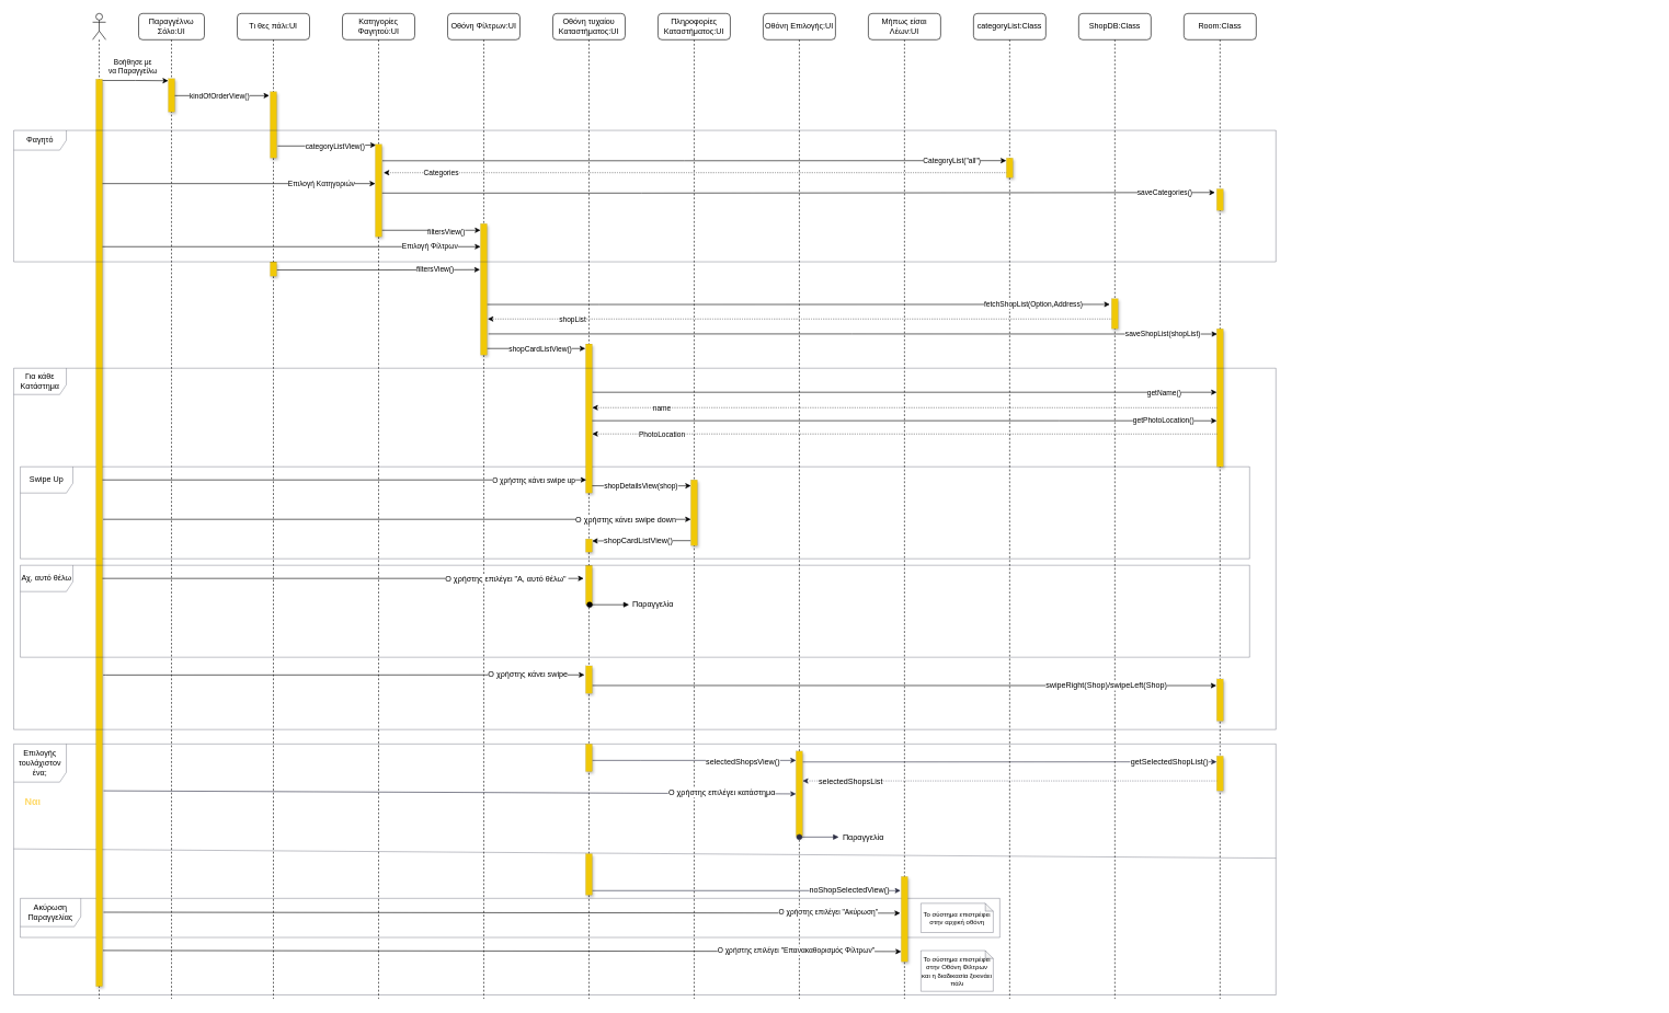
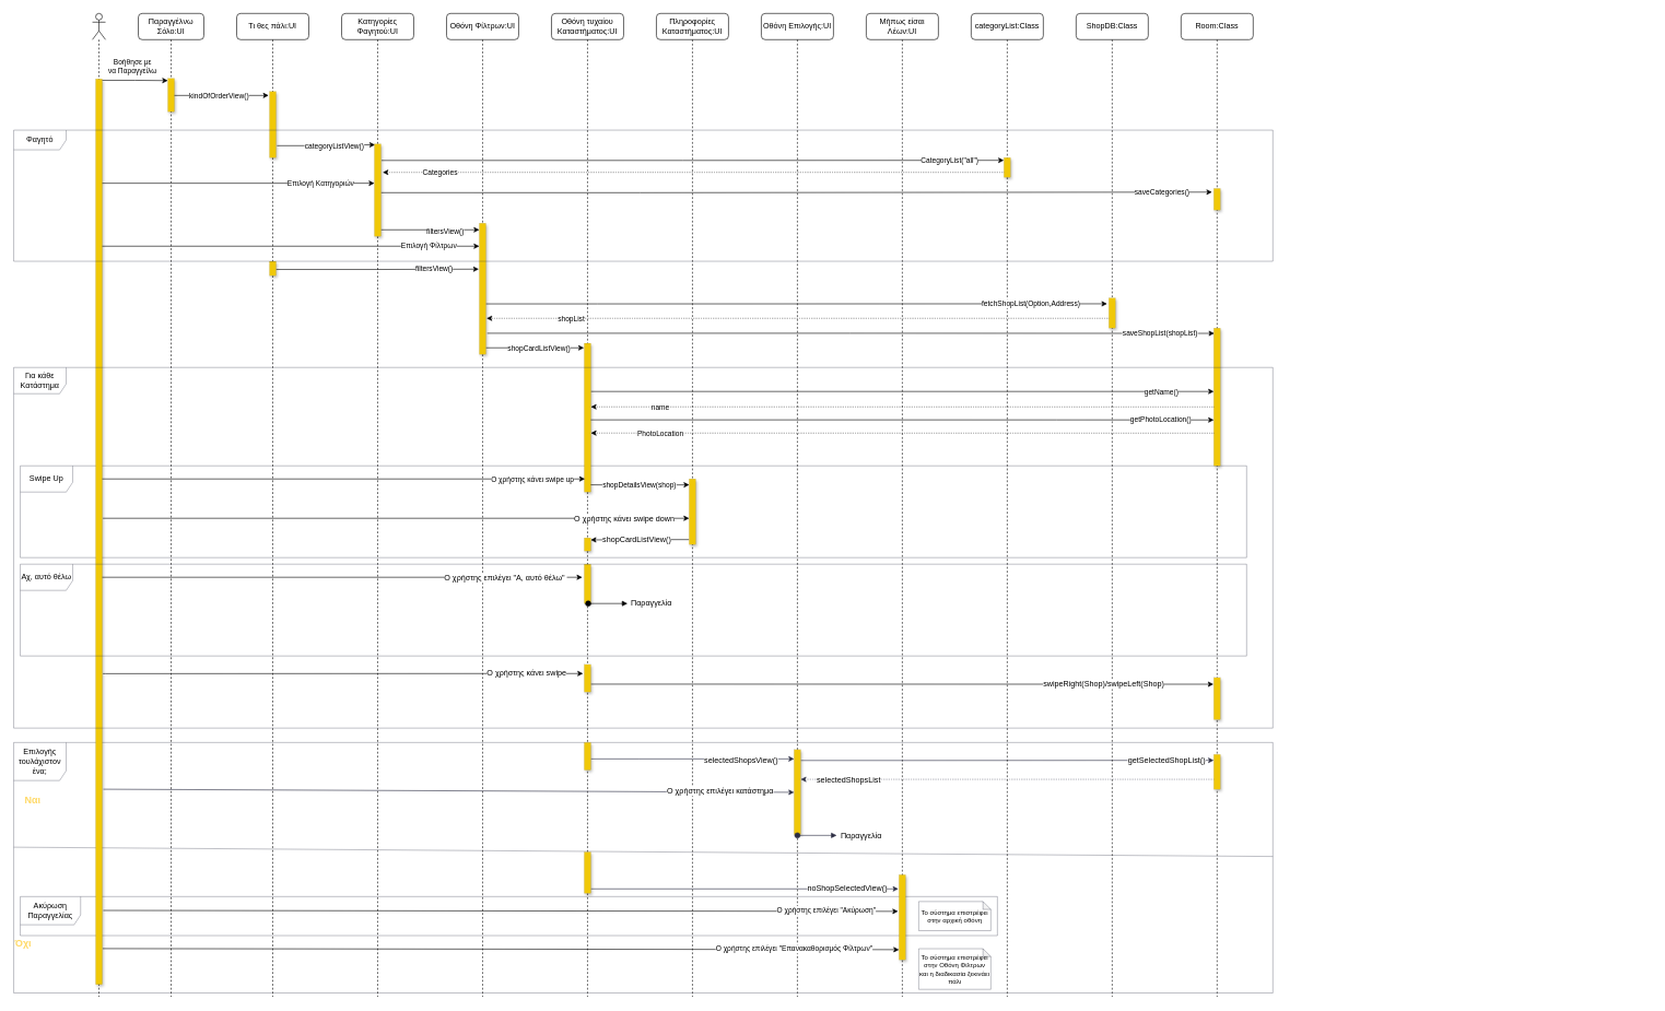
+ <mxCell id="12" value="Όχι" style="text;html=1;align=left;verticalAlign=middle;resizable=0;points=[];autosize=1;strokeColor=none;fillColor=none;fontSize=15;fontStyle=1;fontColor=#FFD966;" parent="7" vertex="1"><mxGeometry x="0.002" y="394.52" width="40" height="20" as="geometry" /></mxCell>
